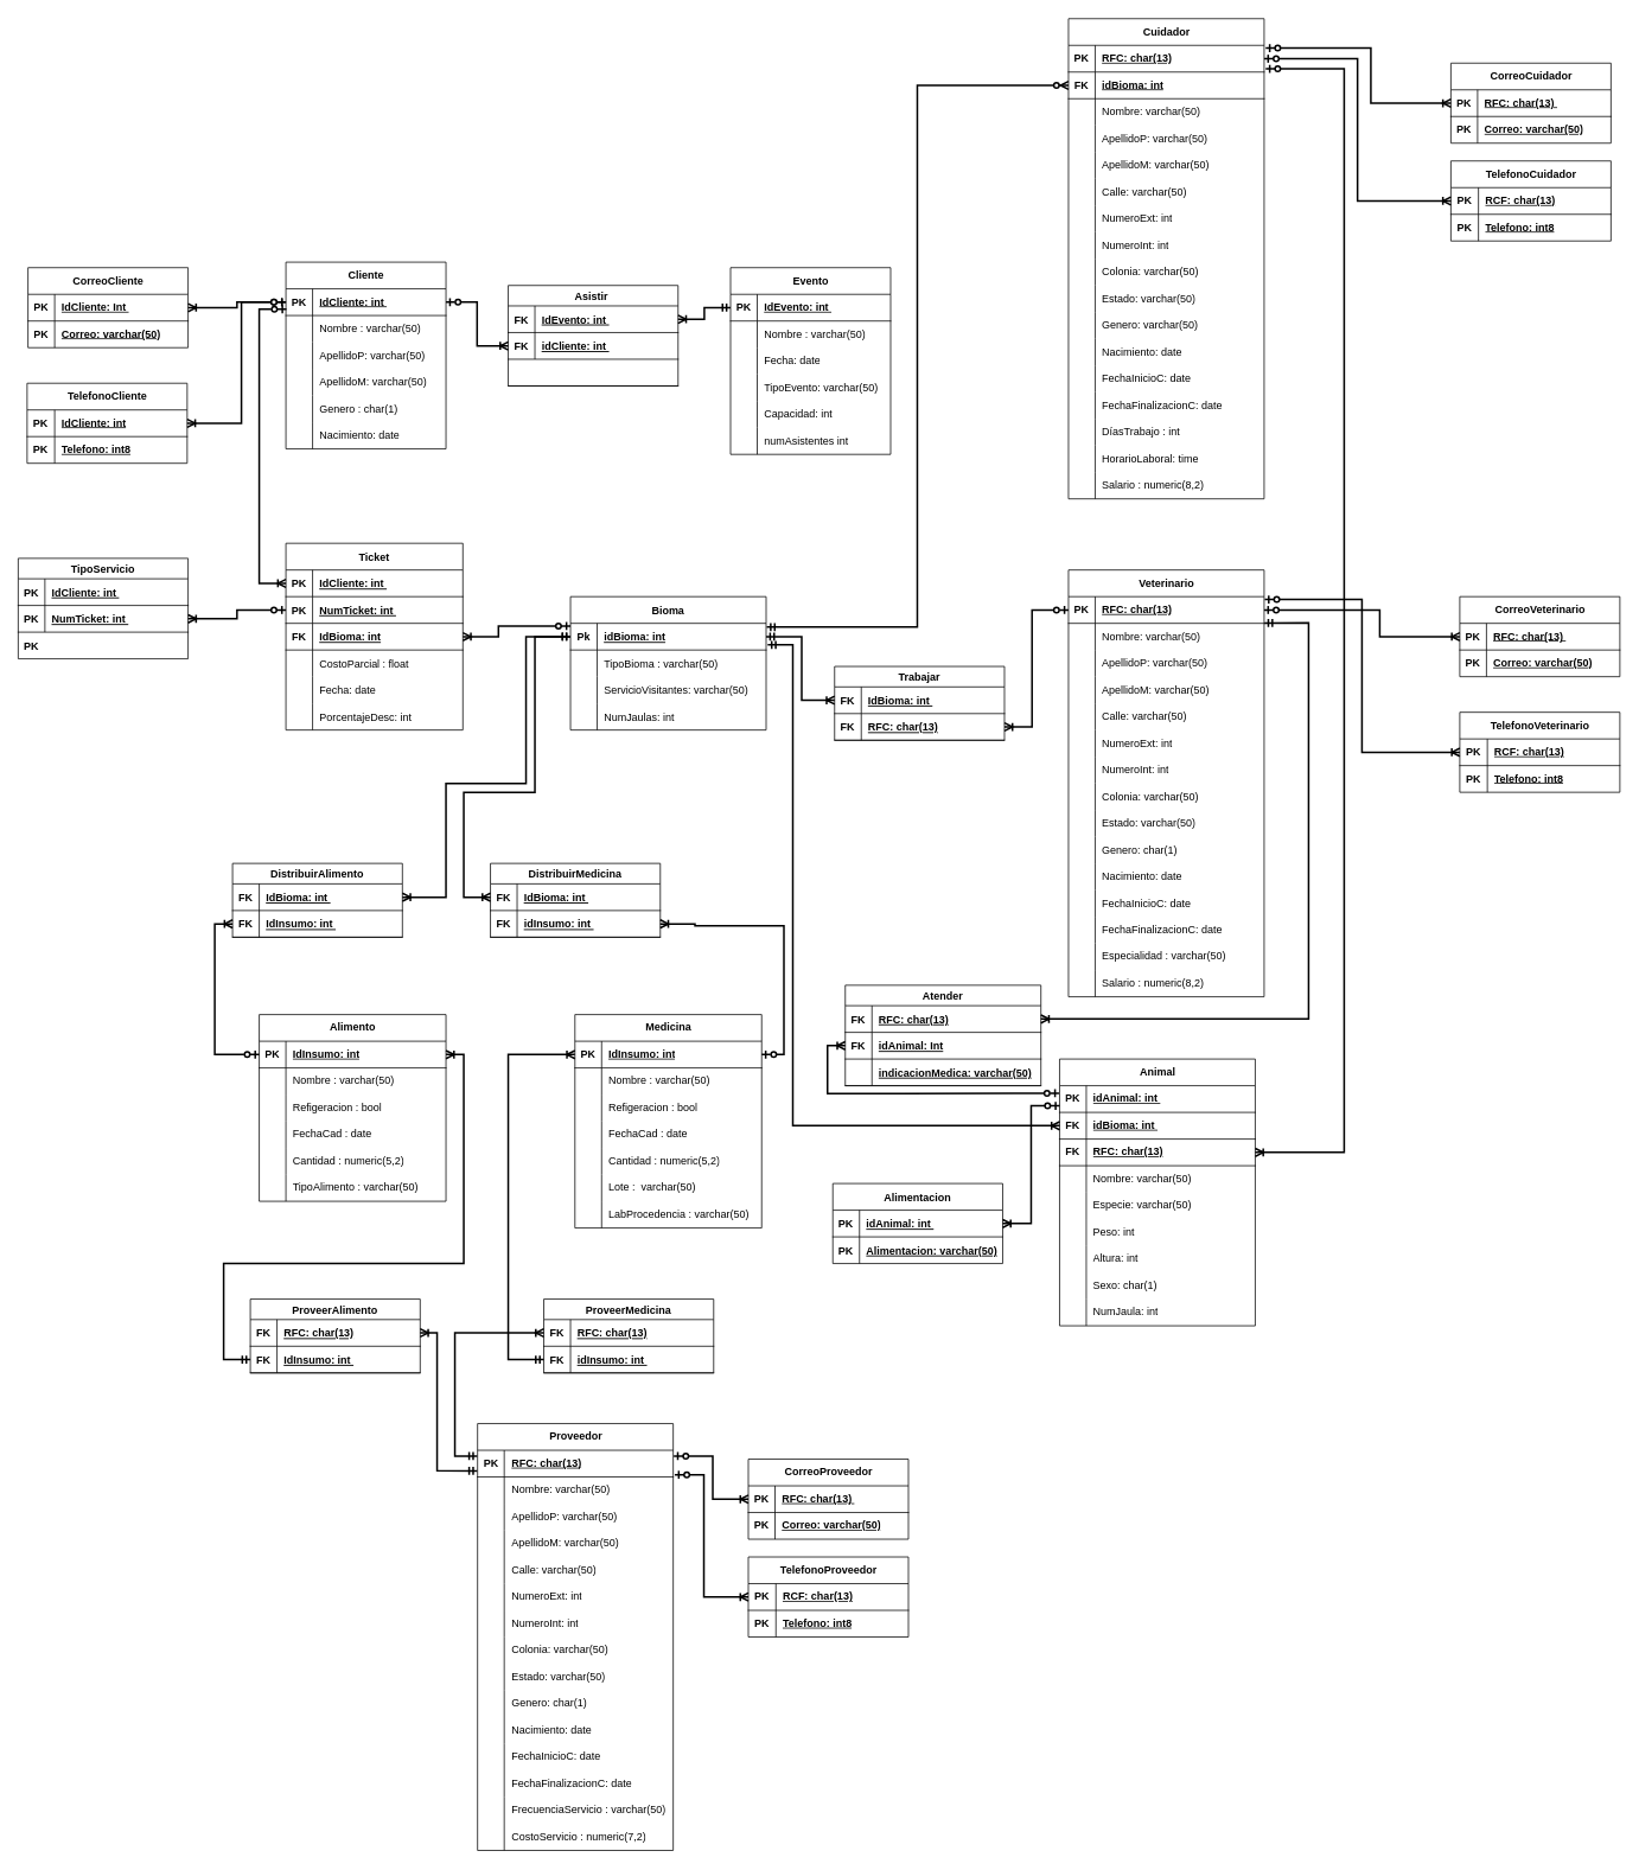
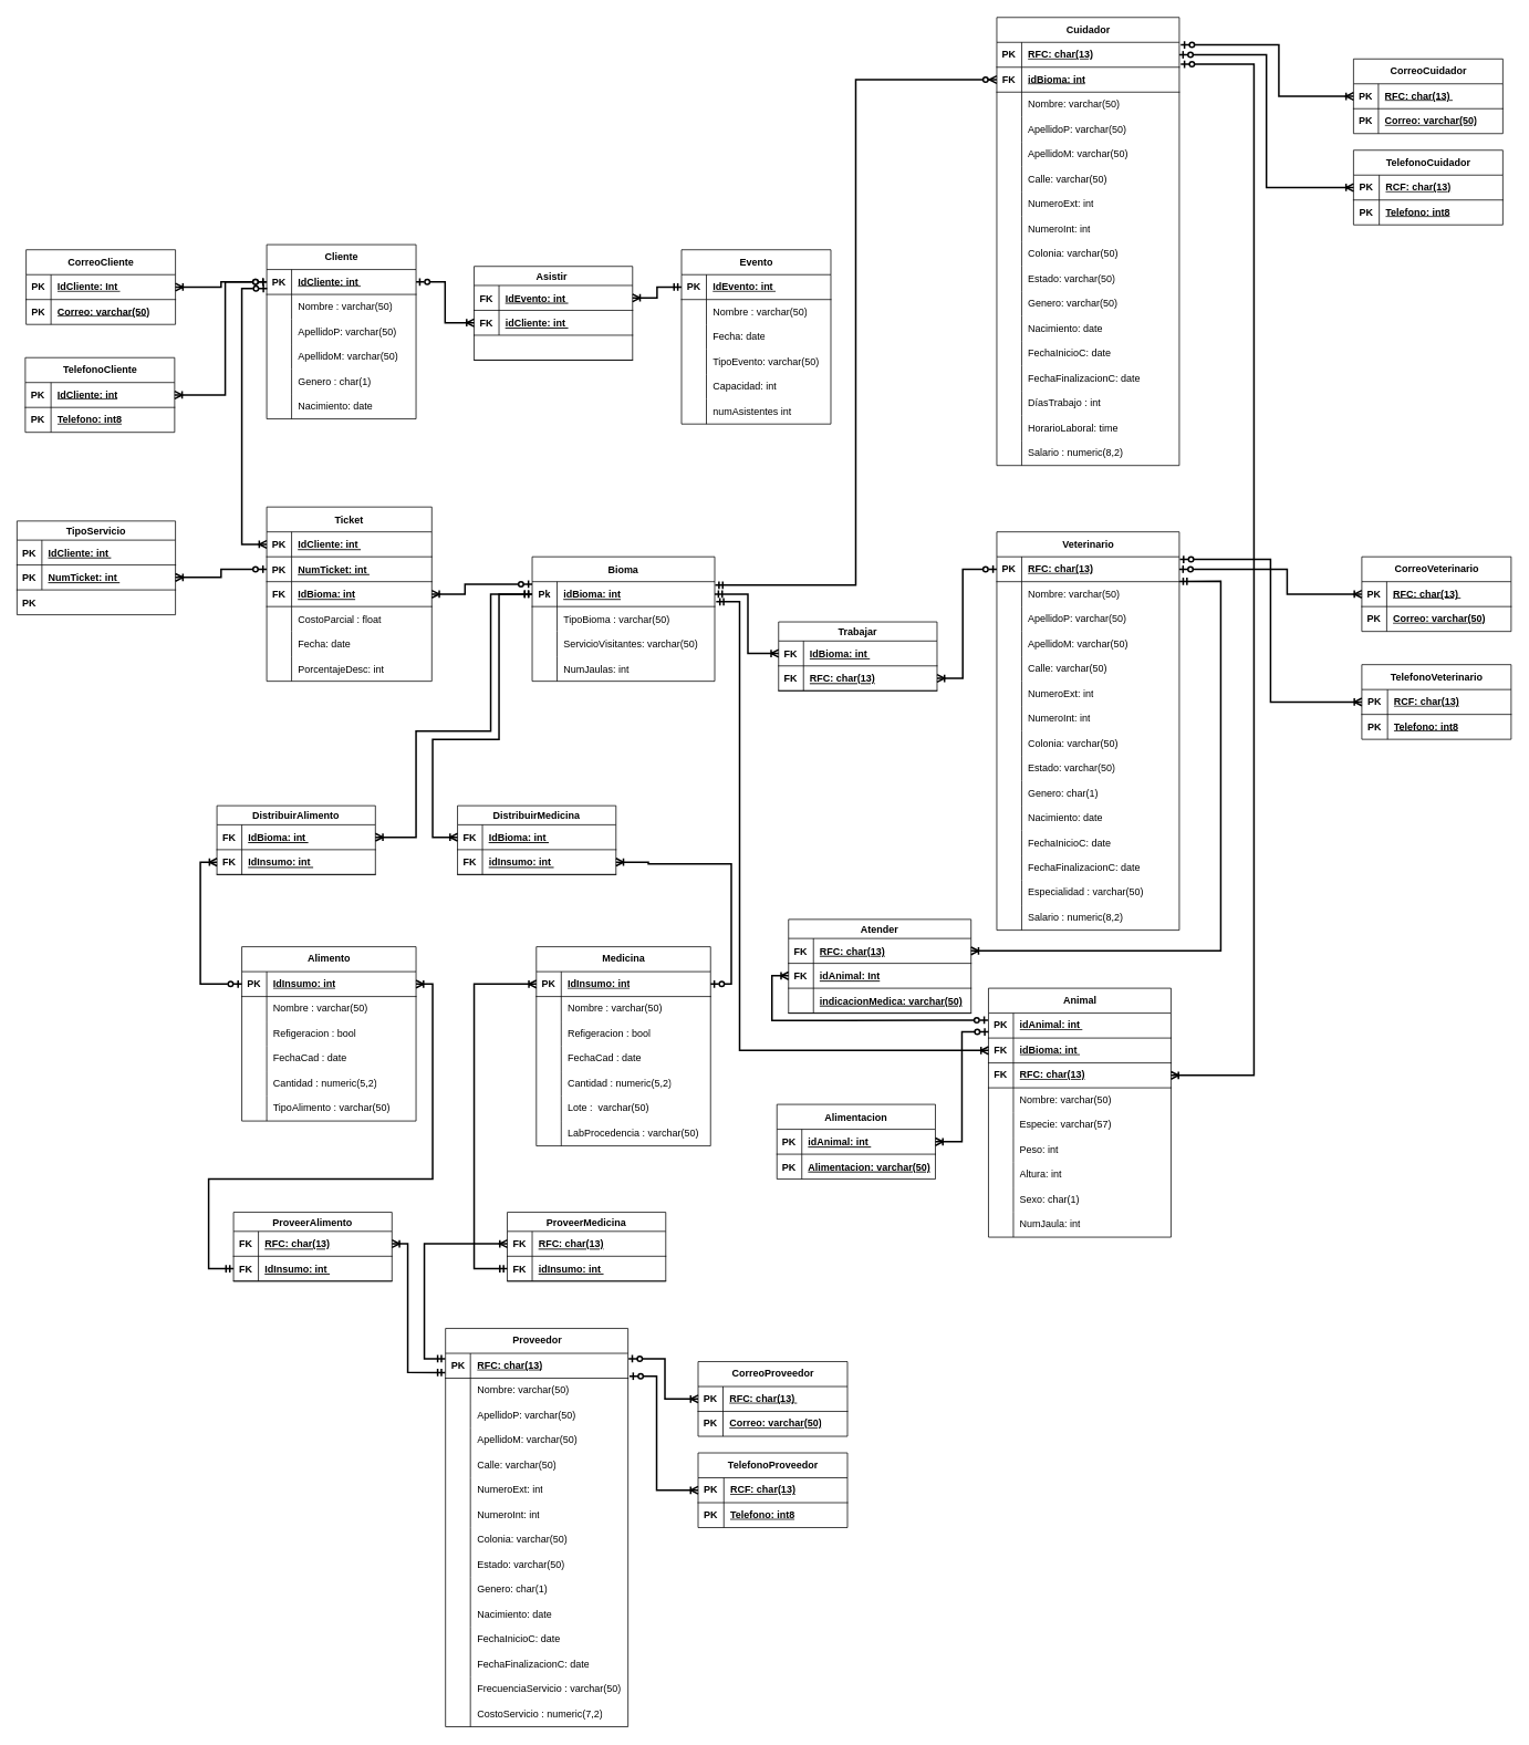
- <mxCell id="286" value="Especie: varchar(50)" style="shape=partialRectangle;connectable=0;fillColor=none;top=0;left=0;bottom=0;right=0;align=left;spacingLeft=6;overflow=hidden;whiteSpace=wrap;html=1;" vertex="1" parent="284"><mxGeometry x="30" width="190" height="30" as="geometry"><mxRectangle width="190" height="30" as="alternateBounds" /></mxGeometry></mxCell>
+ <mxCell id="286" value="Especie: varchar(57)" style="shape=partialRectangle;connectable=0;fillColor=none;top=0;left=0;bottom=0;right=0;align=left;spacingLeft=6;overflow=hidden;whiteSpace=wrap;html=1;" vertex="1" parent="284"><mxGeometry x="30" width="190" height="30" as="geometry"><mxRectangle width="190" height="30" as="alternateBounds" /></mxGeometry></mxCell>
